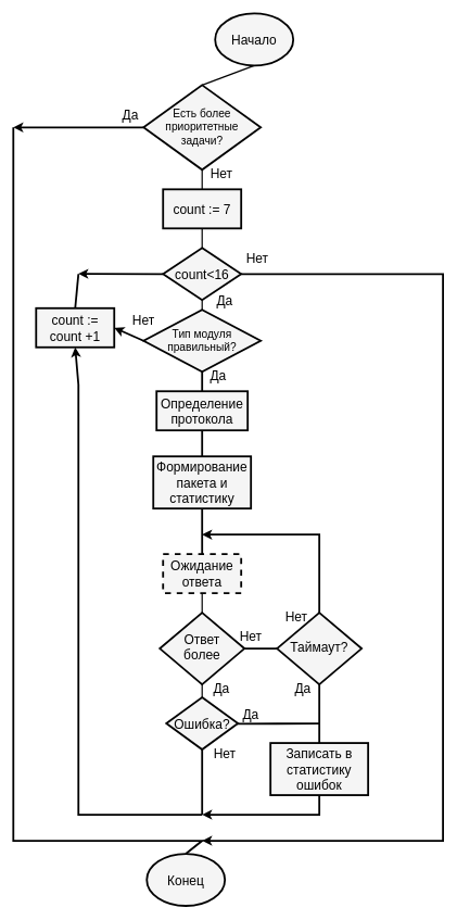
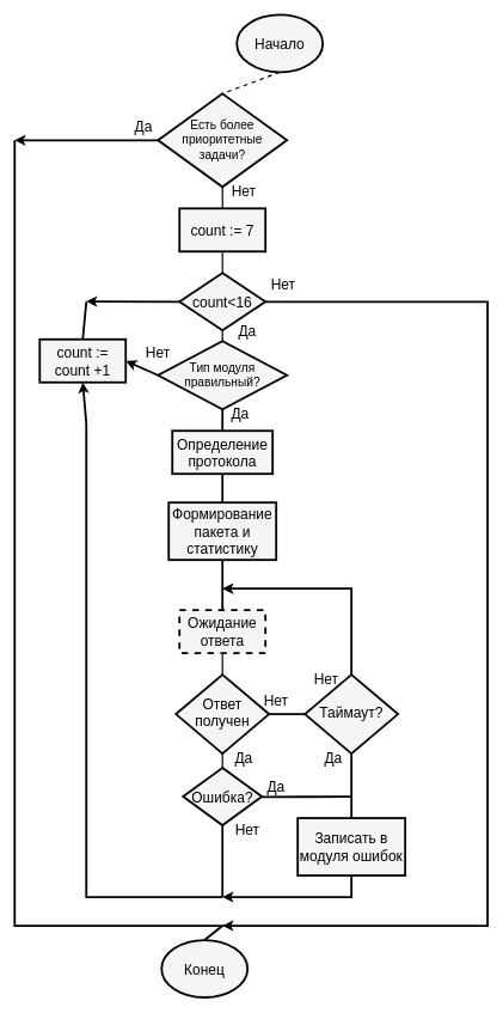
- <mxCell id="2" style="edgeStyle=none;html=1;exitX=0.5;exitY=1;exitDx=0;exitDy=0;entryX=0.5;entryY=0;entryDx=0;entryDy=0;fontFamily=Helvetica;fontSize=20;fontColor=#000000;strokeColor=#000000;strokeWidth=2;endArrow=none;endFill=0;rounded=0;" parent="1" source="3" target="7" edge="1"><mxGeometry relative="1" as="geometry" /></mxCell>
+ <mxCell id="2" style="edgeStyle=none;html=1;exitX=0.5;exitY=1;exitDx=0;exitDy=0;entryX=0.5;entryY=0;entryDx=0;entryDy=0;fontFamily=Helvetica;fontSize=20;fontColor=#000000;strokeColor=#000000;strokeWidth=2;endArrow=none;endFill=0;rounded=0;dashed=1;" parent="1" source="3" target="7" edge="1"><mxGeometry relative="1" as="geometry" /></mxCell>
- <mxCell id="29" value="Ответ &lt;br&gt;более" style="rhombus;whiteSpace=wrap;html=1;strokeColor=#000000;strokeWidth=3;fontFamily=Helvetica;fontSize=20;fontColor=#000000;fillColor=#f5f5f5;gradientColor=none;spacingTop=-6;" parent="1" vertex="1"><mxGeometry x="245" y="940" width="130" height="110" as="geometry" /></mxCell>
+ <mxCell id="29" value="Ответ &lt;br&gt;получен" style="rhombus;whiteSpace=wrap;html=1;strokeColor=#000000;strokeWidth=3;fontFamily=Helvetica;fontSize=20;fontColor=#000000;fillColor=#f5f5f5;gradientColor=none;spacingTop=-6;" parent="1" vertex="1"><mxGeometry x="245" y="940" width="130" height="110" as="geometry" /></mxCell>
- <mxCell id="32" value="Записать в статистику ошибок" style="rounded=0;whiteSpace=wrap;html=1;strokeColor=#000000;strokeWidth=3;fontFamily=Helvetica;fontSize=20;fontColor=#000000;fillColor=#f5f5f5;gradientColor=none;" parent="1" vertex="1"><mxGeometry x="415" y="1140" width="150" height="80" as="geometry" /></mxCell>
+ <mxCell id="32" value="Записать в модуля ошибок" style="rounded=0;whiteSpace=wrap;html=1;strokeColor=#000000;strokeWidth=3;fontFamily=Helvetica;fontSize=20;fontColor=#000000;fillColor=#f5f5f5;gradientColor=none;" parent="1" vertex="1"><mxGeometry x="415" y="1140" width="150" height="80" as="geometry" /></mxCell>
